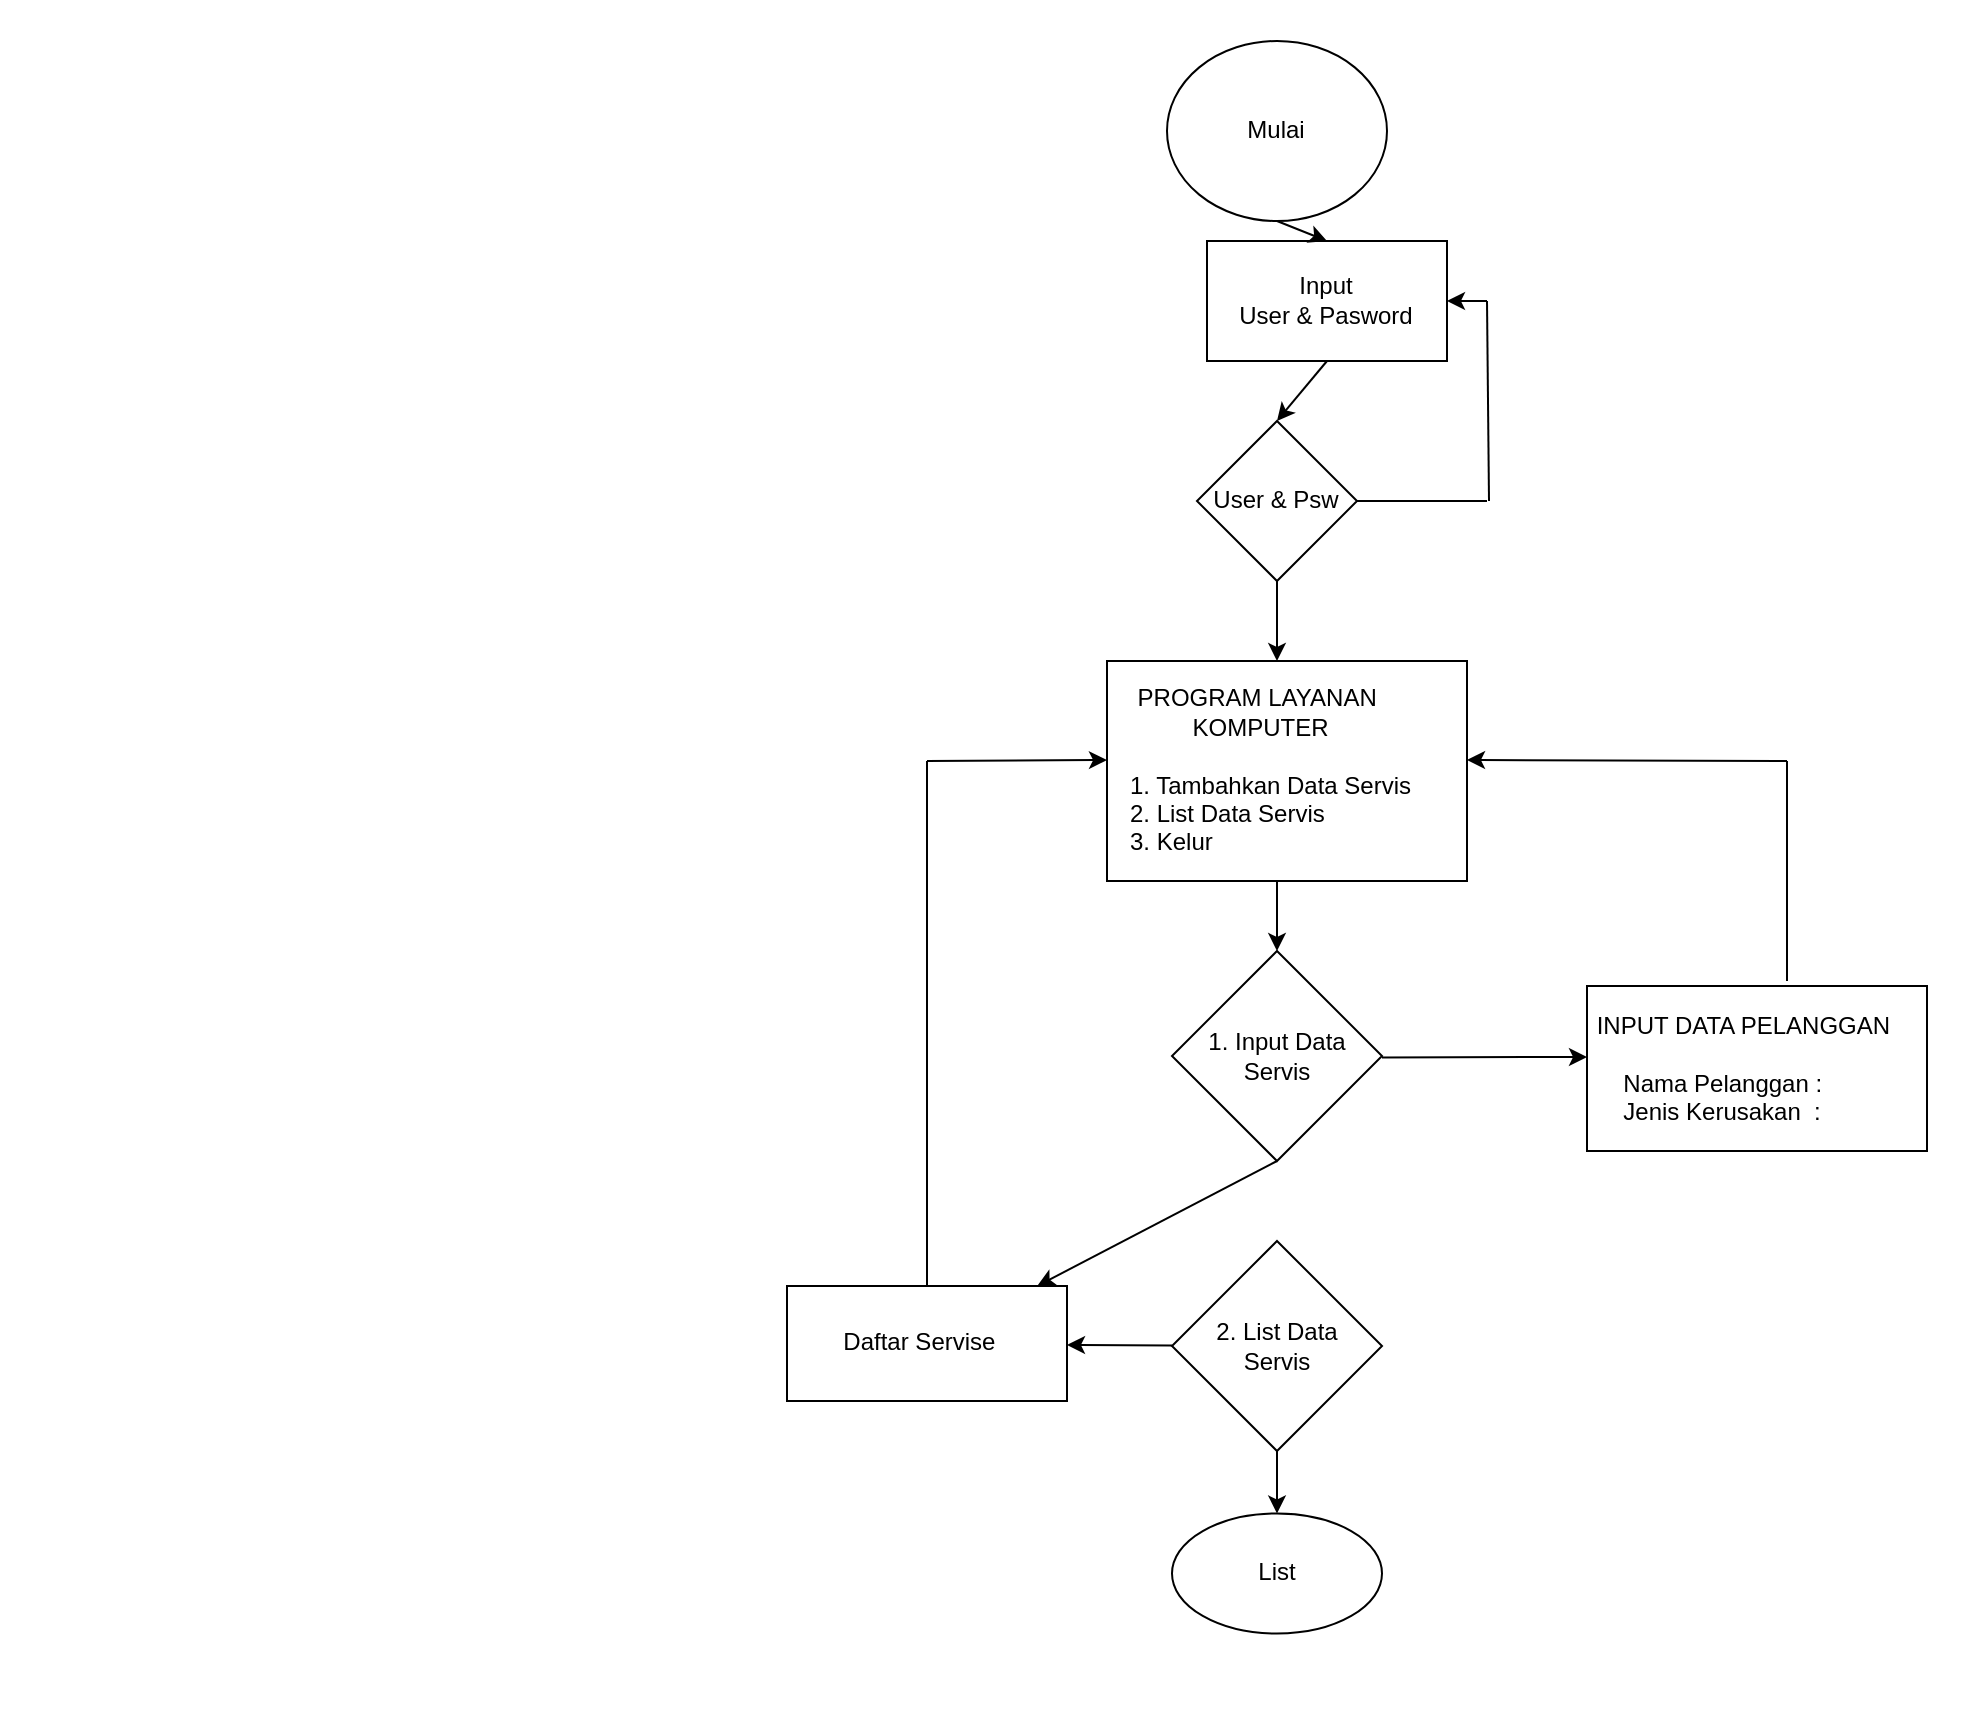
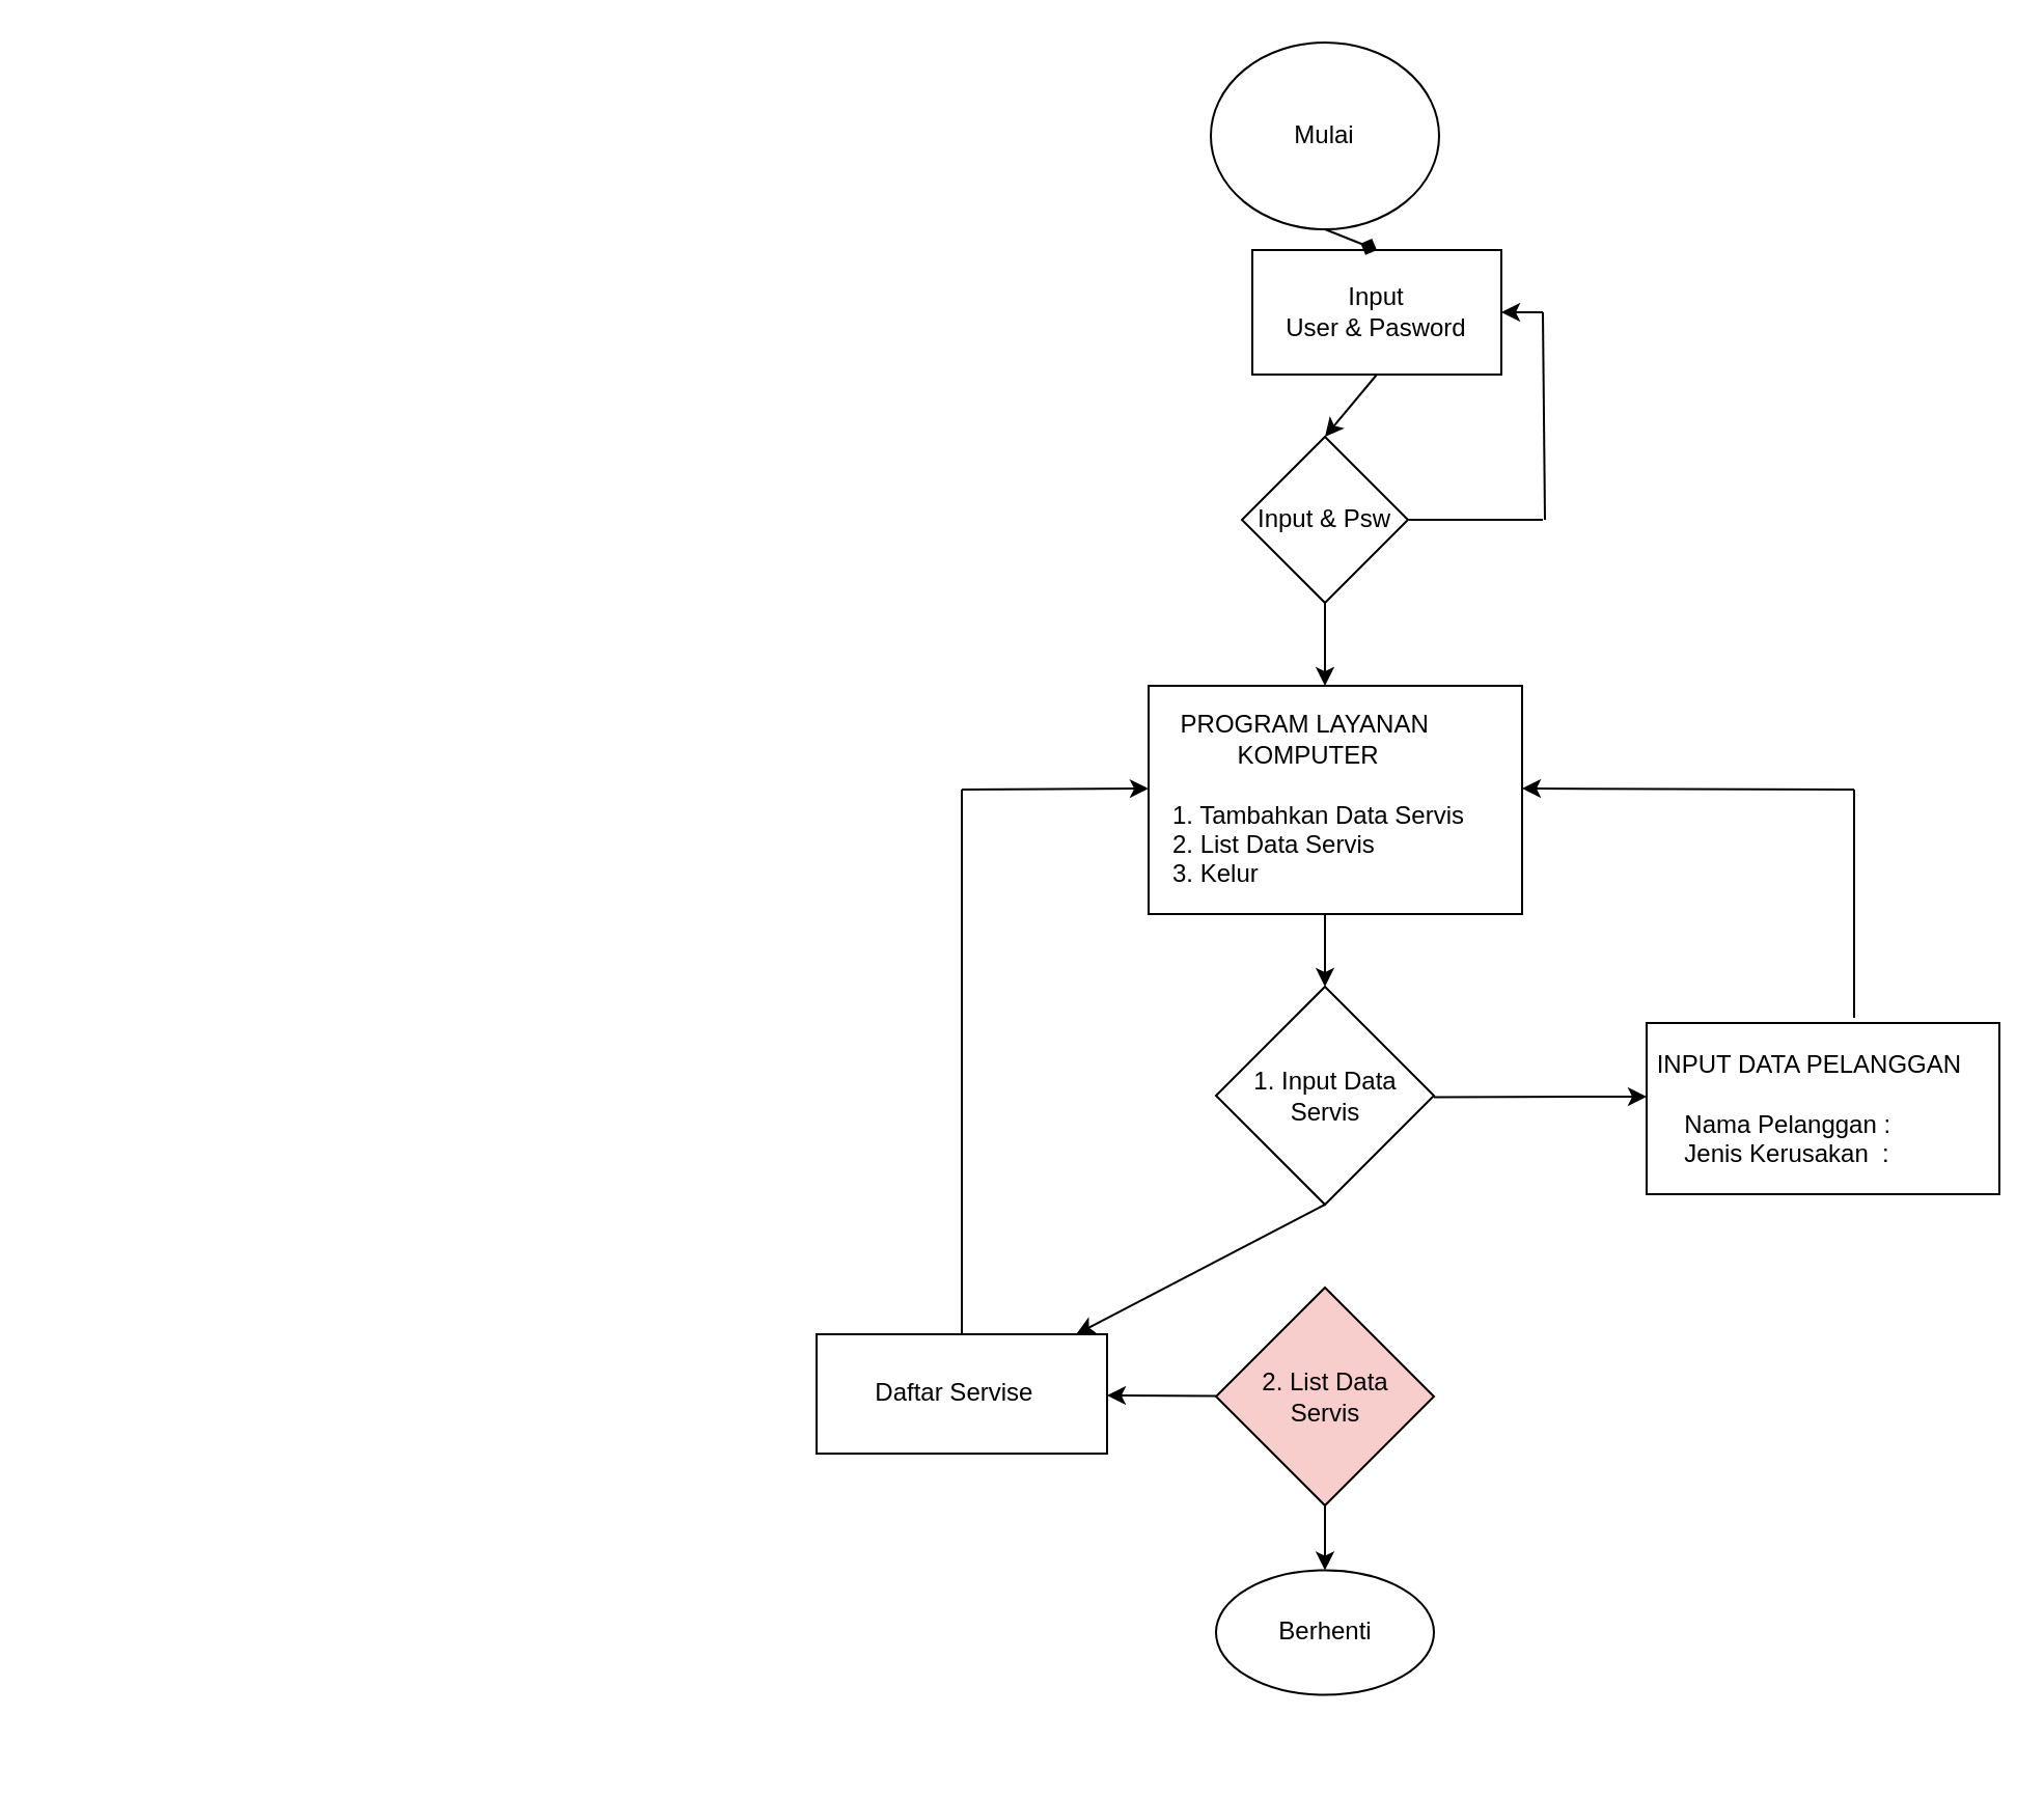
- <mxCell id="6" value="" style="endArrow=classic;html=1;rounded=0;exitX=0.5;exitY=1;exitDx=0;exitDy=0;entryX=0.5;entryY=0;entryDx=0;entryDy=0;" parent="1" source="2" target="4" edge="1"><mxGeometry width="50" height="50" relative="1" as="geometry"><mxPoint x="793" y="90" as="sourcePoint" /><mxPoint x="793" y="120" as="targetPoint" /></mxGeometry></mxCell>
+ <mxCell id="6" value="" style="endArrow=diamond;html=1;rounded=0;exitX=0.5;exitY=1;exitDx=0;exitDy=0;entryX=0.5;entryY=0;entryDx=0;entryDy=0;" parent="1" source="2" target="4" edge="1"><mxGeometry width="50" height="50" relative="1" as="geometry"><mxPoint x="793" y="90" as="sourcePoint" /><mxPoint x="793" y="120" as="targetPoint" /></mxGeometry></mxCell>
- <mxCell id="5" value="User &amp;amp; Psw" style="rhombus;whiteSpace=wrap;html=1;" parent="1" vertex="1"><mxGeometry x="598" y="210" width="80" height="80" as="geometry" /></mxCell>
+ <mxCell id="5" value="Input &amp;amp; Psw" style="rhombus;whiteSpace=wrap;html=1;" parent="1" vertex="1"><mxGeometry x="598" y="210" width="80" height="80" as="geometry" /></mxCell>
- <mxCell id="12" value="&lt;font style=&quot;vertical-align: inherit;&quot;&gt;&lt;font style=&quot;vertical-align: inherit;&quot;&gt;2. List Data&lt;/font&gt;&lt;/font&gt;&lt;div&gt;&lt;font style=&quot;vertical-align: inherit;&quot;&gt;&lt;font style=&quot;vertical-align: inherit;&quot;&gt;&lt;font style=&quot;vertical-align: inherit;&quot;&gt;&lt;font style=&quot;vertical-align: inherit;&quot;&gt;Servis&lt;/font&gt;&lt;/font&gt;&lt;/font&gt;&lt;/font&gt;&lt;/div&gt;" style="rhombus;whiteSpace=wrap;html=1;" parent="1" vertex="1"><mxGeometry x="585.5" y="620" width="105" height="105" as="geometry" /></mxCell>
+ <mxCell id="12" value="&lt;font style=&quot;vertical-align: inherit;&quot;&gt;&lt;font style=&quot;vertical-align: inherit;&quot;&gt;2. List Data&lt;/font&gt;&lt;/font&gt;&lt;div&gt;&lt;font style=&quot;vertical-align: inherit;&quot;&gt;&lt;font style=&quot;vertical-align: inherit;&quot;&gt;&lt;font style=&quot;vertical-align: inherit;&quot;&gt;&lt;font style=&quot;vertical-align: inherit;&quot;&gt;Servis&lt;/font&gt;&lt;/font&gt;&lt;/font&gt;&lt;/font&gt;&lt;/div&gt;" style="rhombus;whiteSpace=wrap;html=1;fillColor=#f8cecc;" parent="1" vertex="1"><mxGeometry x="585.5" y="620" width="105" height="105" as="geometry" /></mxCell>
- <mxCell id="17" value="List" style="ellipse;whiteSpace=wrap;html=1;" parent="1" vertex="1"><mxGeometry x="585.5" y="756.25" width="105" height="60" as="geometry" /></mxCell>
+ <mxCell id="17" value="Berhenti" style="ellipse;whiteSpace=wrap;html=1;" parent="1" vertex="1"><mxGeometry x="585.5" y="756.25" width="105" height="60" as="geometry" /></mxCell>
